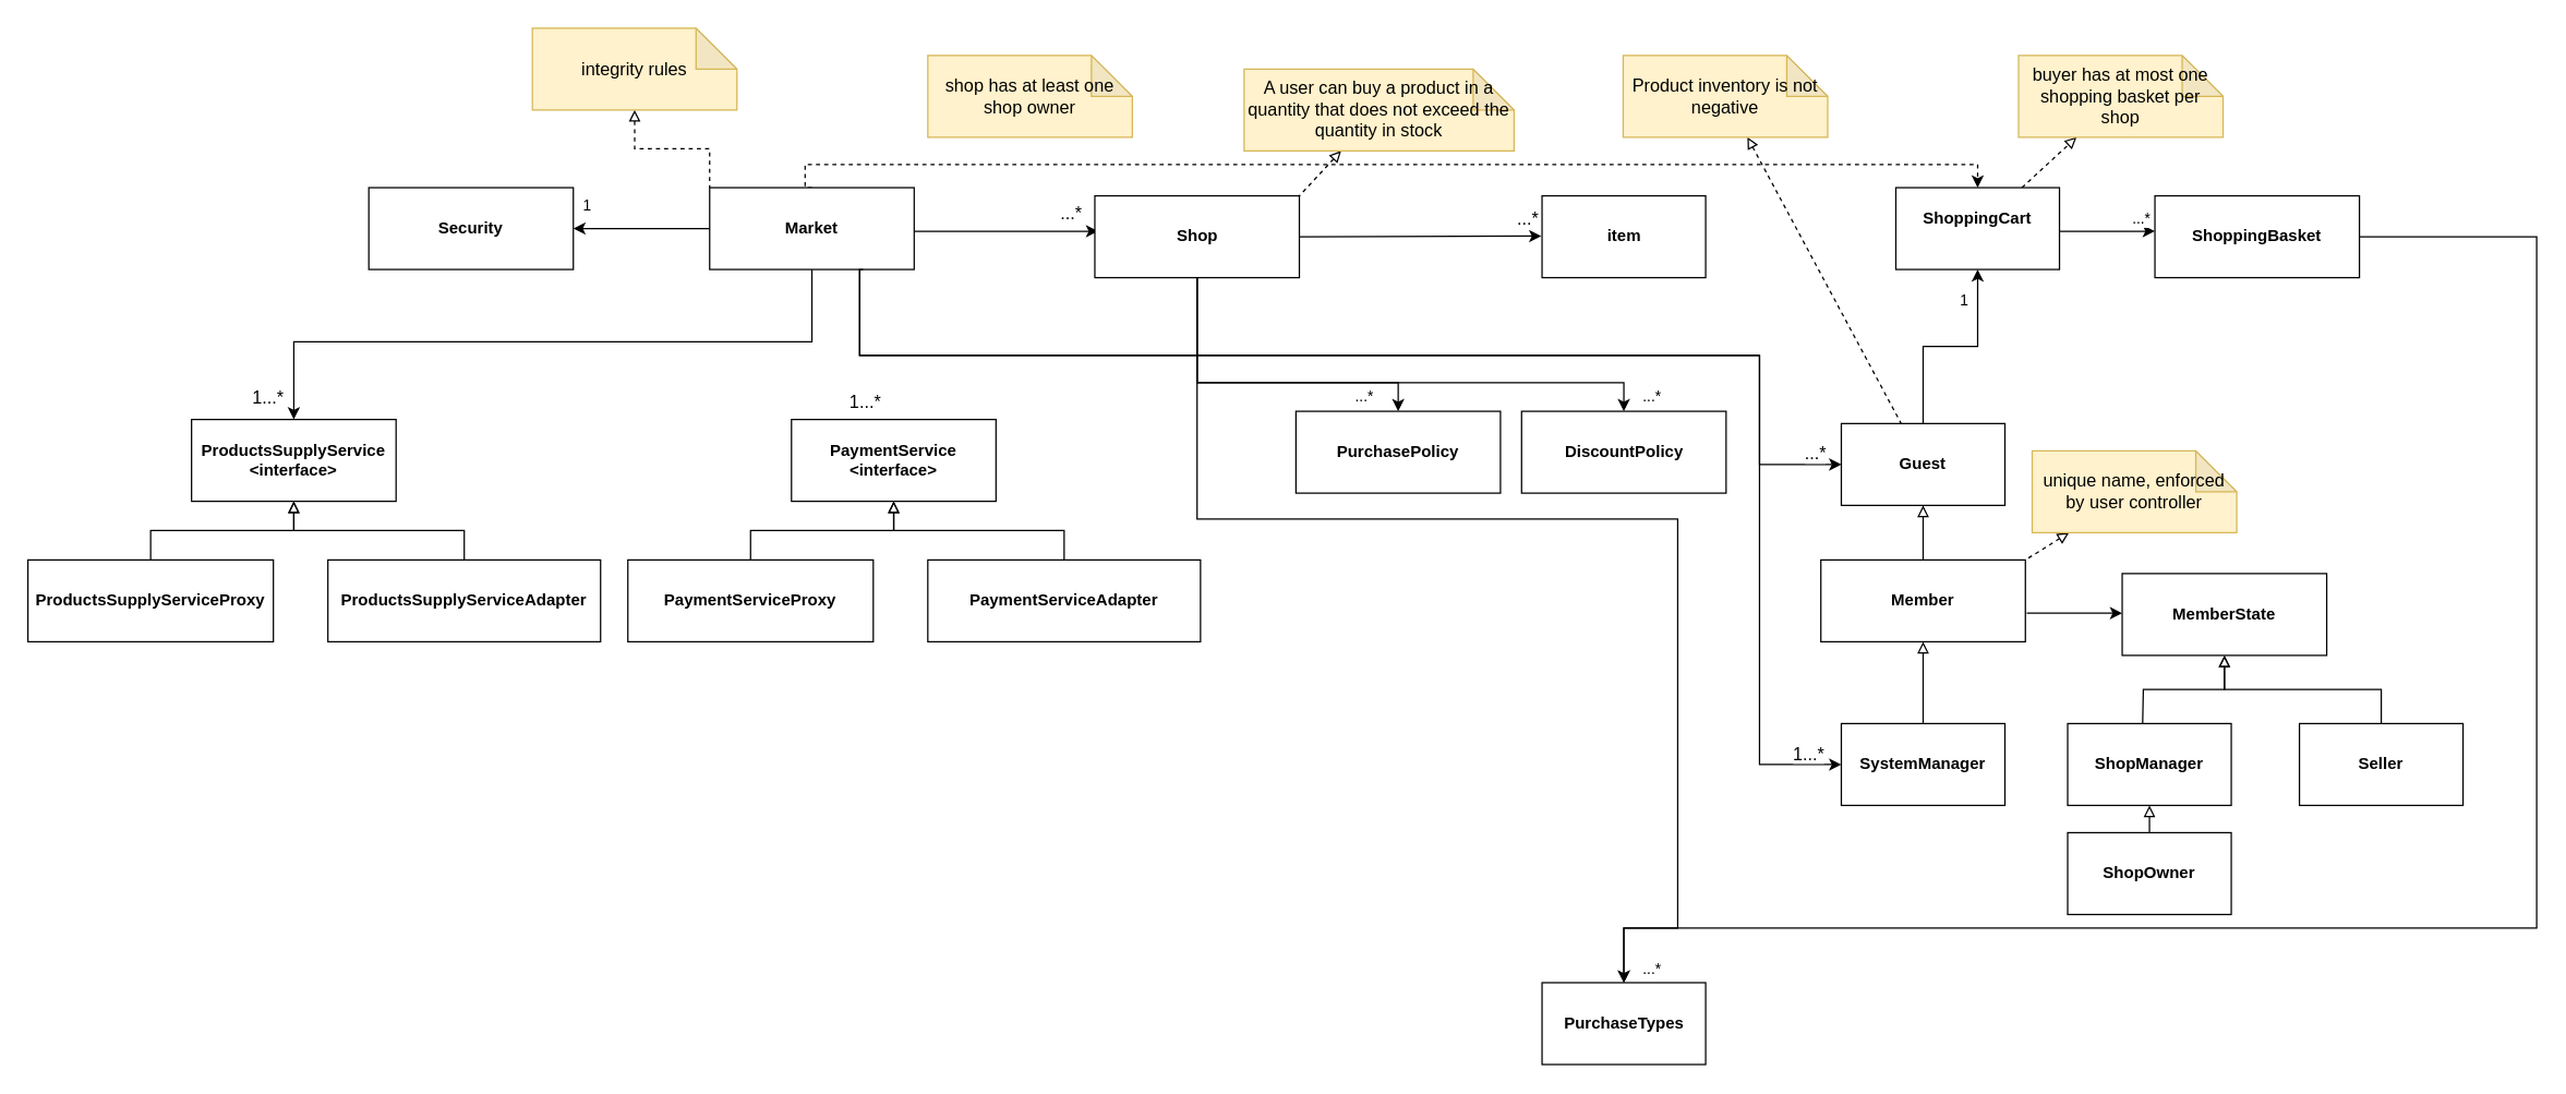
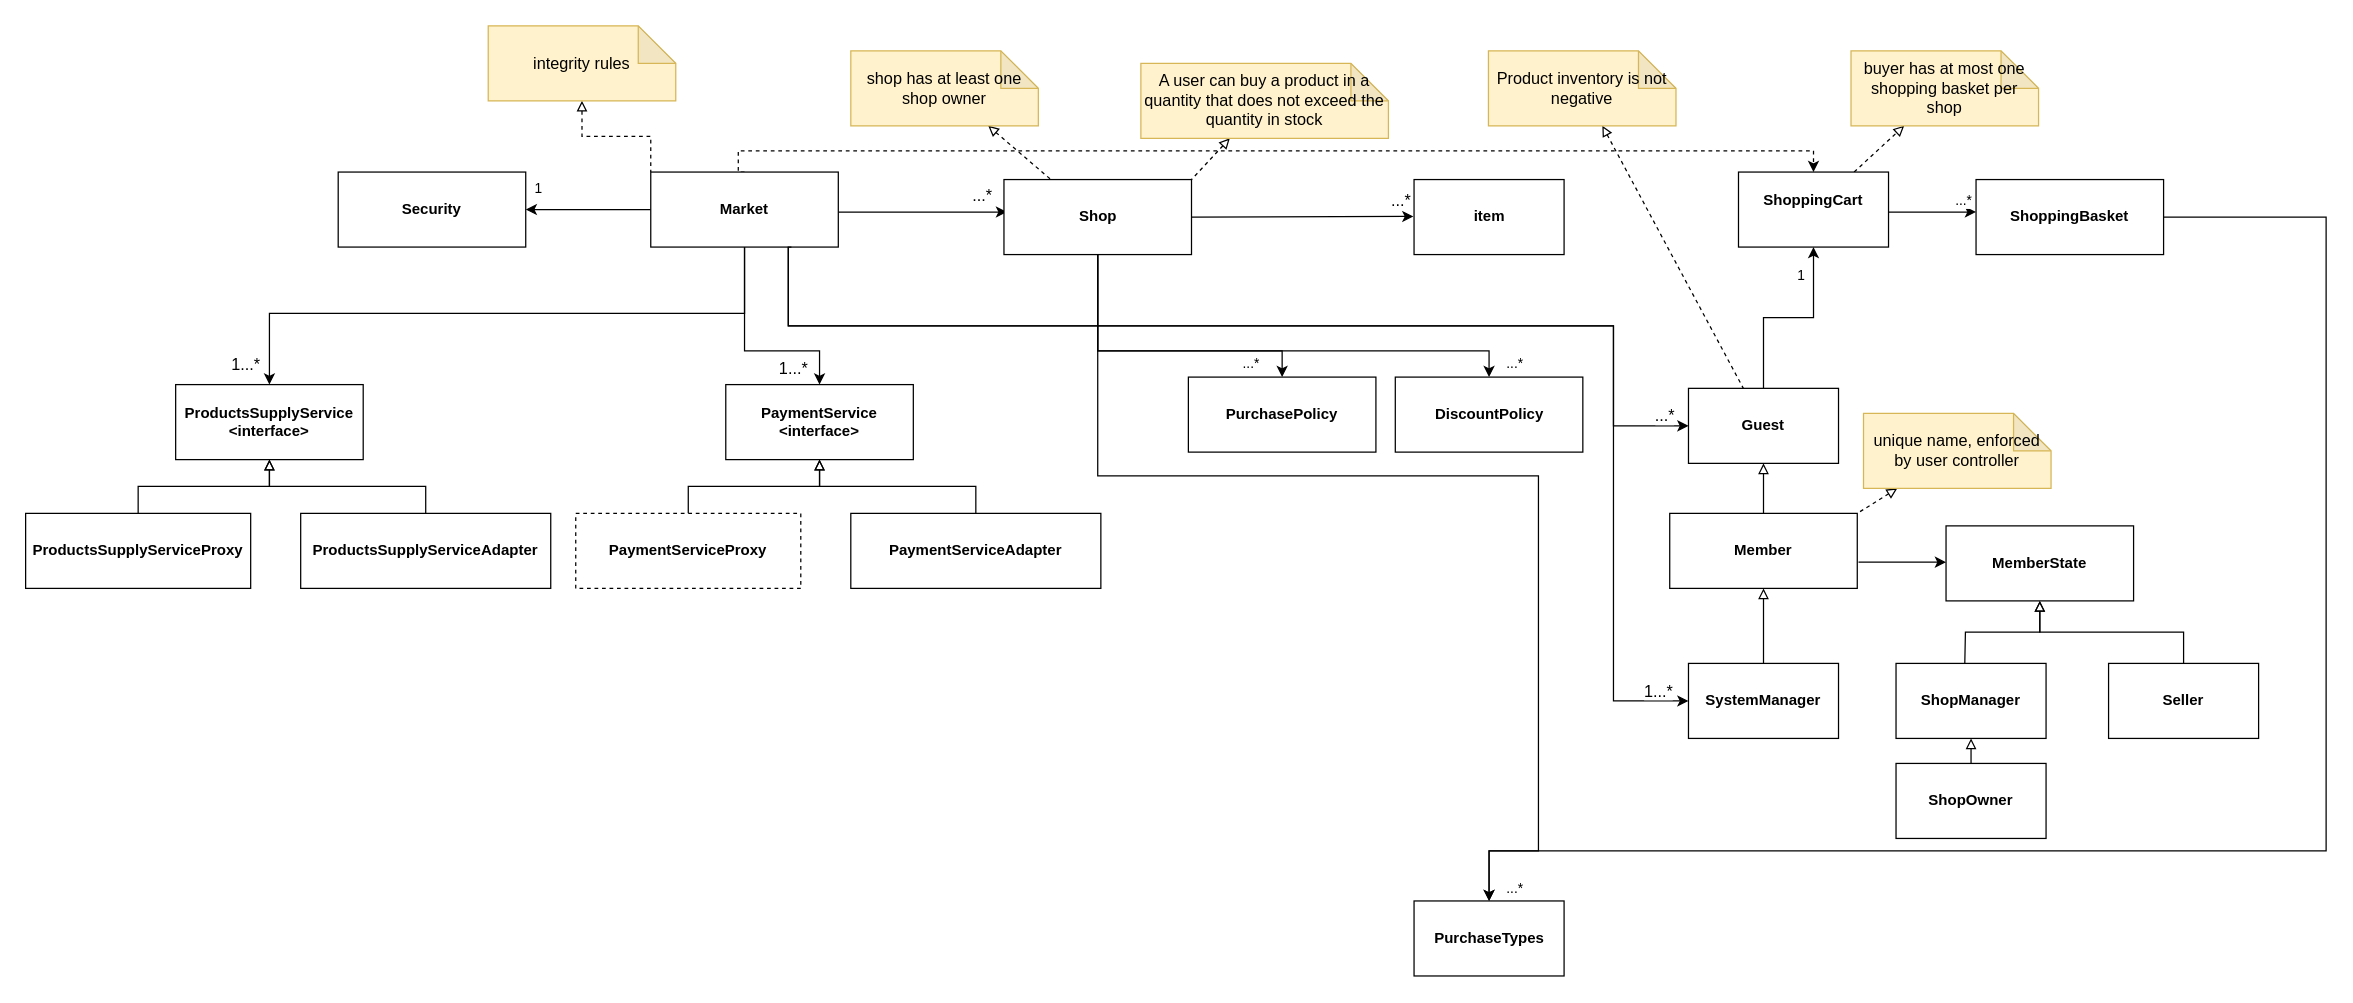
+ <mxCell id="54" style="rounded=0;orthogonalLoop=1;jettySize=auto;html=1;entryX=0.25;entryY=0;entryDx=0;entryDy=0;startArrow=block;startFill=0;endArrow=none;endFill=0;dashed=1;" parent="1" source="55" target="33" edge="1"><mxGeometry relative="1" as="geometry" /></mxCell>
+ <mxCell id="27" style="edgeStyle=orthogonalEdgeStyle;rounded=0;orthogonalLoop=1;jettySize=auto;html=1;exitX=0.5;exitY=1;exitDx=0;exitDy=0;" parent="1" source="29" target="41" edge="1"><mxGeometry relative="1" as="geometry"><Array as="points"><mxPoint x="595" y="280" /><mxPoint x="655" y="280" /></Array></mxGeometry></mxCell>
- <mxCell id="42" value="&lt;span style=&quot;font-weight: 700&quot;&gt;Payment&lt;/span&gt;&lt;span style=&quot;font-weight: 700&quot;&gt;Service&lt;/span&gt;&lt;span style=&quot;font-weight: 700&quot;&gt;Proxy&lt;/span&gt;" style="rounded=0;whiteSpace=wrap;html=1;" parent="1" vertex="1"><mxGeometry x="460" y="410" width="180" height="60" as="geometry" /></mxCell>
+ <mxCell id="42" value="&lt;span style=&quot;font-weight: 700&quot;&gt;Payment&lt;/span&gt;&lt;span style=&quot;font-weight: 700&quot;&gt;Service&lt;/span&gt;&lt;span style=&quot;font-weight: 700&quot;&gt;Proxy&lt;/span&gt;" style="rounded=0;whiteSpace=wrap;html=1;dashed=1;" parent="1" vertex="1"><mxGeometry x="460" y="410" width="180" height="60" as="geometry" /></mxCell>
